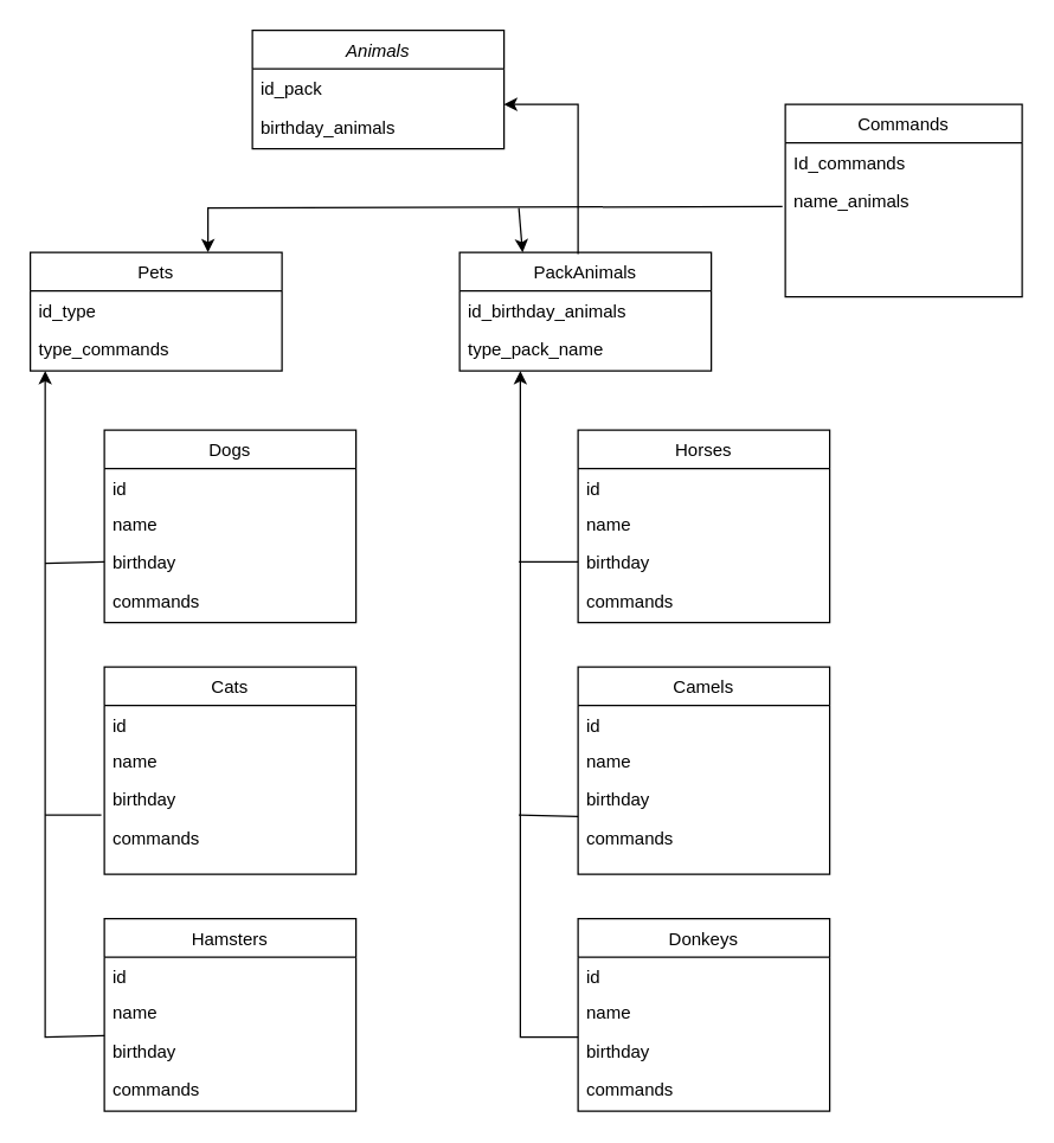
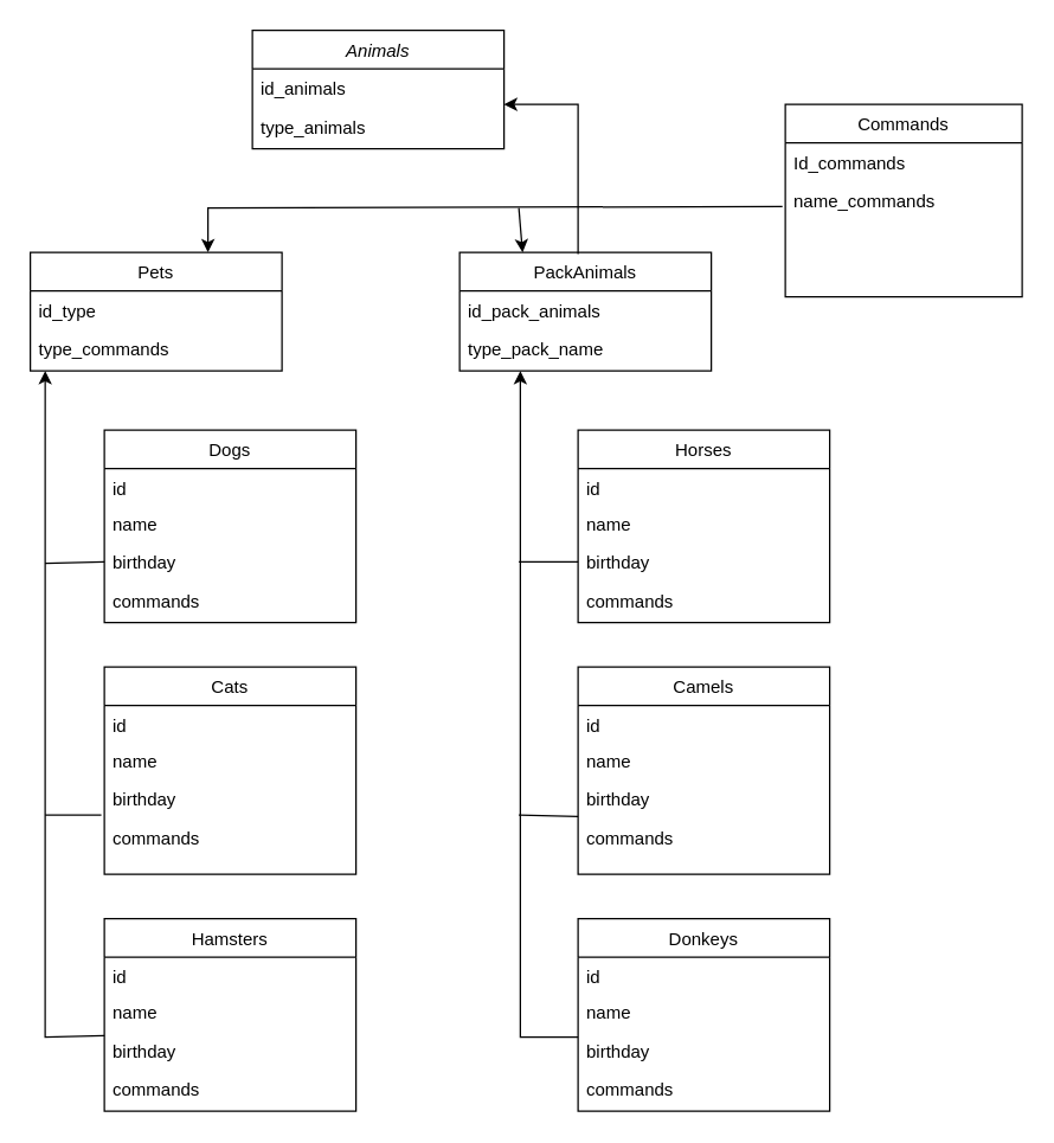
- <mxCell id="3" value="id_pack" style="text;align=left;verticalAlign=top;spacingLeft=4;spacingRight=4;overflow=hidden;rotatable=0;points=[[0,0.5],[1,0.5]];portConstraint=eastwest;" parent="2" vertex="1"><mxGeometry y="26" width="170" height="26" as="geometry" /></mxCell>
+ <mxCell id="3" value="id_animals" style="text;align=left;verticalAlign=top;spacingLeft=4;spacingRight=4;overflow=hidden;rotatable=0;points=[[0,0.5],[1,0.5]];portConstraint=eastwest;" parent="2" vertex="1"><mxGeometry y="26" width="170" height="26" as="geometry" /></mxCell>
- <mxCell id="4" value="birthday_animals" style="text;align=left;verticalAlign=top;spacingLeft=4;spacingRight=4;overflow=hidden;rotatable=0;points=[[0,0.5],[1,0.5]];portConstraint=eastwest;rounded=0;shadow=0;html=0;" parent="2" vertex="1"><mxGeometry y="52" width="170" height="26" as="geometry" /></mxCell>
+ <mxCell id="4" value="type_animals" style="text;align=left;verticalAlign=top;spacingLeft=4;spacingRight=4;overflow=hidden;rotatable=0;points=[[0,0.5],[1,0.5]];portConstraint=eastwest;rounded=0;shadow=0;html=0;" parent="2" vertex="1"><mxGeometry y="52" width="170" height="26" as="geometry" /></mxCell>
- <mxCell id="7" value="name_animals" style="text;align=left;verticalAlign=top;spacingLeft=4;spacingRight=4;overflow=hidden;rotatable=0;points=[[0,0.5],[1,0.5]];portConstraint=eastwest;" vertex="1" parent="5"><mxGeometry y="52" width="160" height="26" as="geometry" /></mxCell>
+ <mxCell id="7" value="name_commands" style="text;align=left;verticalAlign=top;spacingLeft=4;spacingRight=4;overflow=hidden;rotatable=0;points=[[0,0.5],[1,0.5]];portConstraint=eastwest;" vertex="1" parent="5"><mxGeometry y="52" width="160" height="26" as="geometry" /></mxCell>
- <mxCell id="12" value="id_birthday_animals" style="text;align=left;verticalAlign=top;spacingLeft=4;spacingRight=4;overflow=hidden;rotatable=0;points=[[0,0.5],[1,0.5]];portConstraint=eastwest;" parent="11" vertex="1"><mxGeometry y="26" width="170" height="26" as="geometry" /></mxCell>
+ <mxCell id="12" value="id_pack_animals" style="text;align=left;verticalAlign=top;spacingLeft=4;spacingRight=4;overflow=hidden;rotatable=0;points=[[0,0.5],[1,0.5]];portConstraint=eastwest;" parent="11" vertex="1"><mxGeometry y="26" width="170" height="26" as="geometry" /></mxCell>
